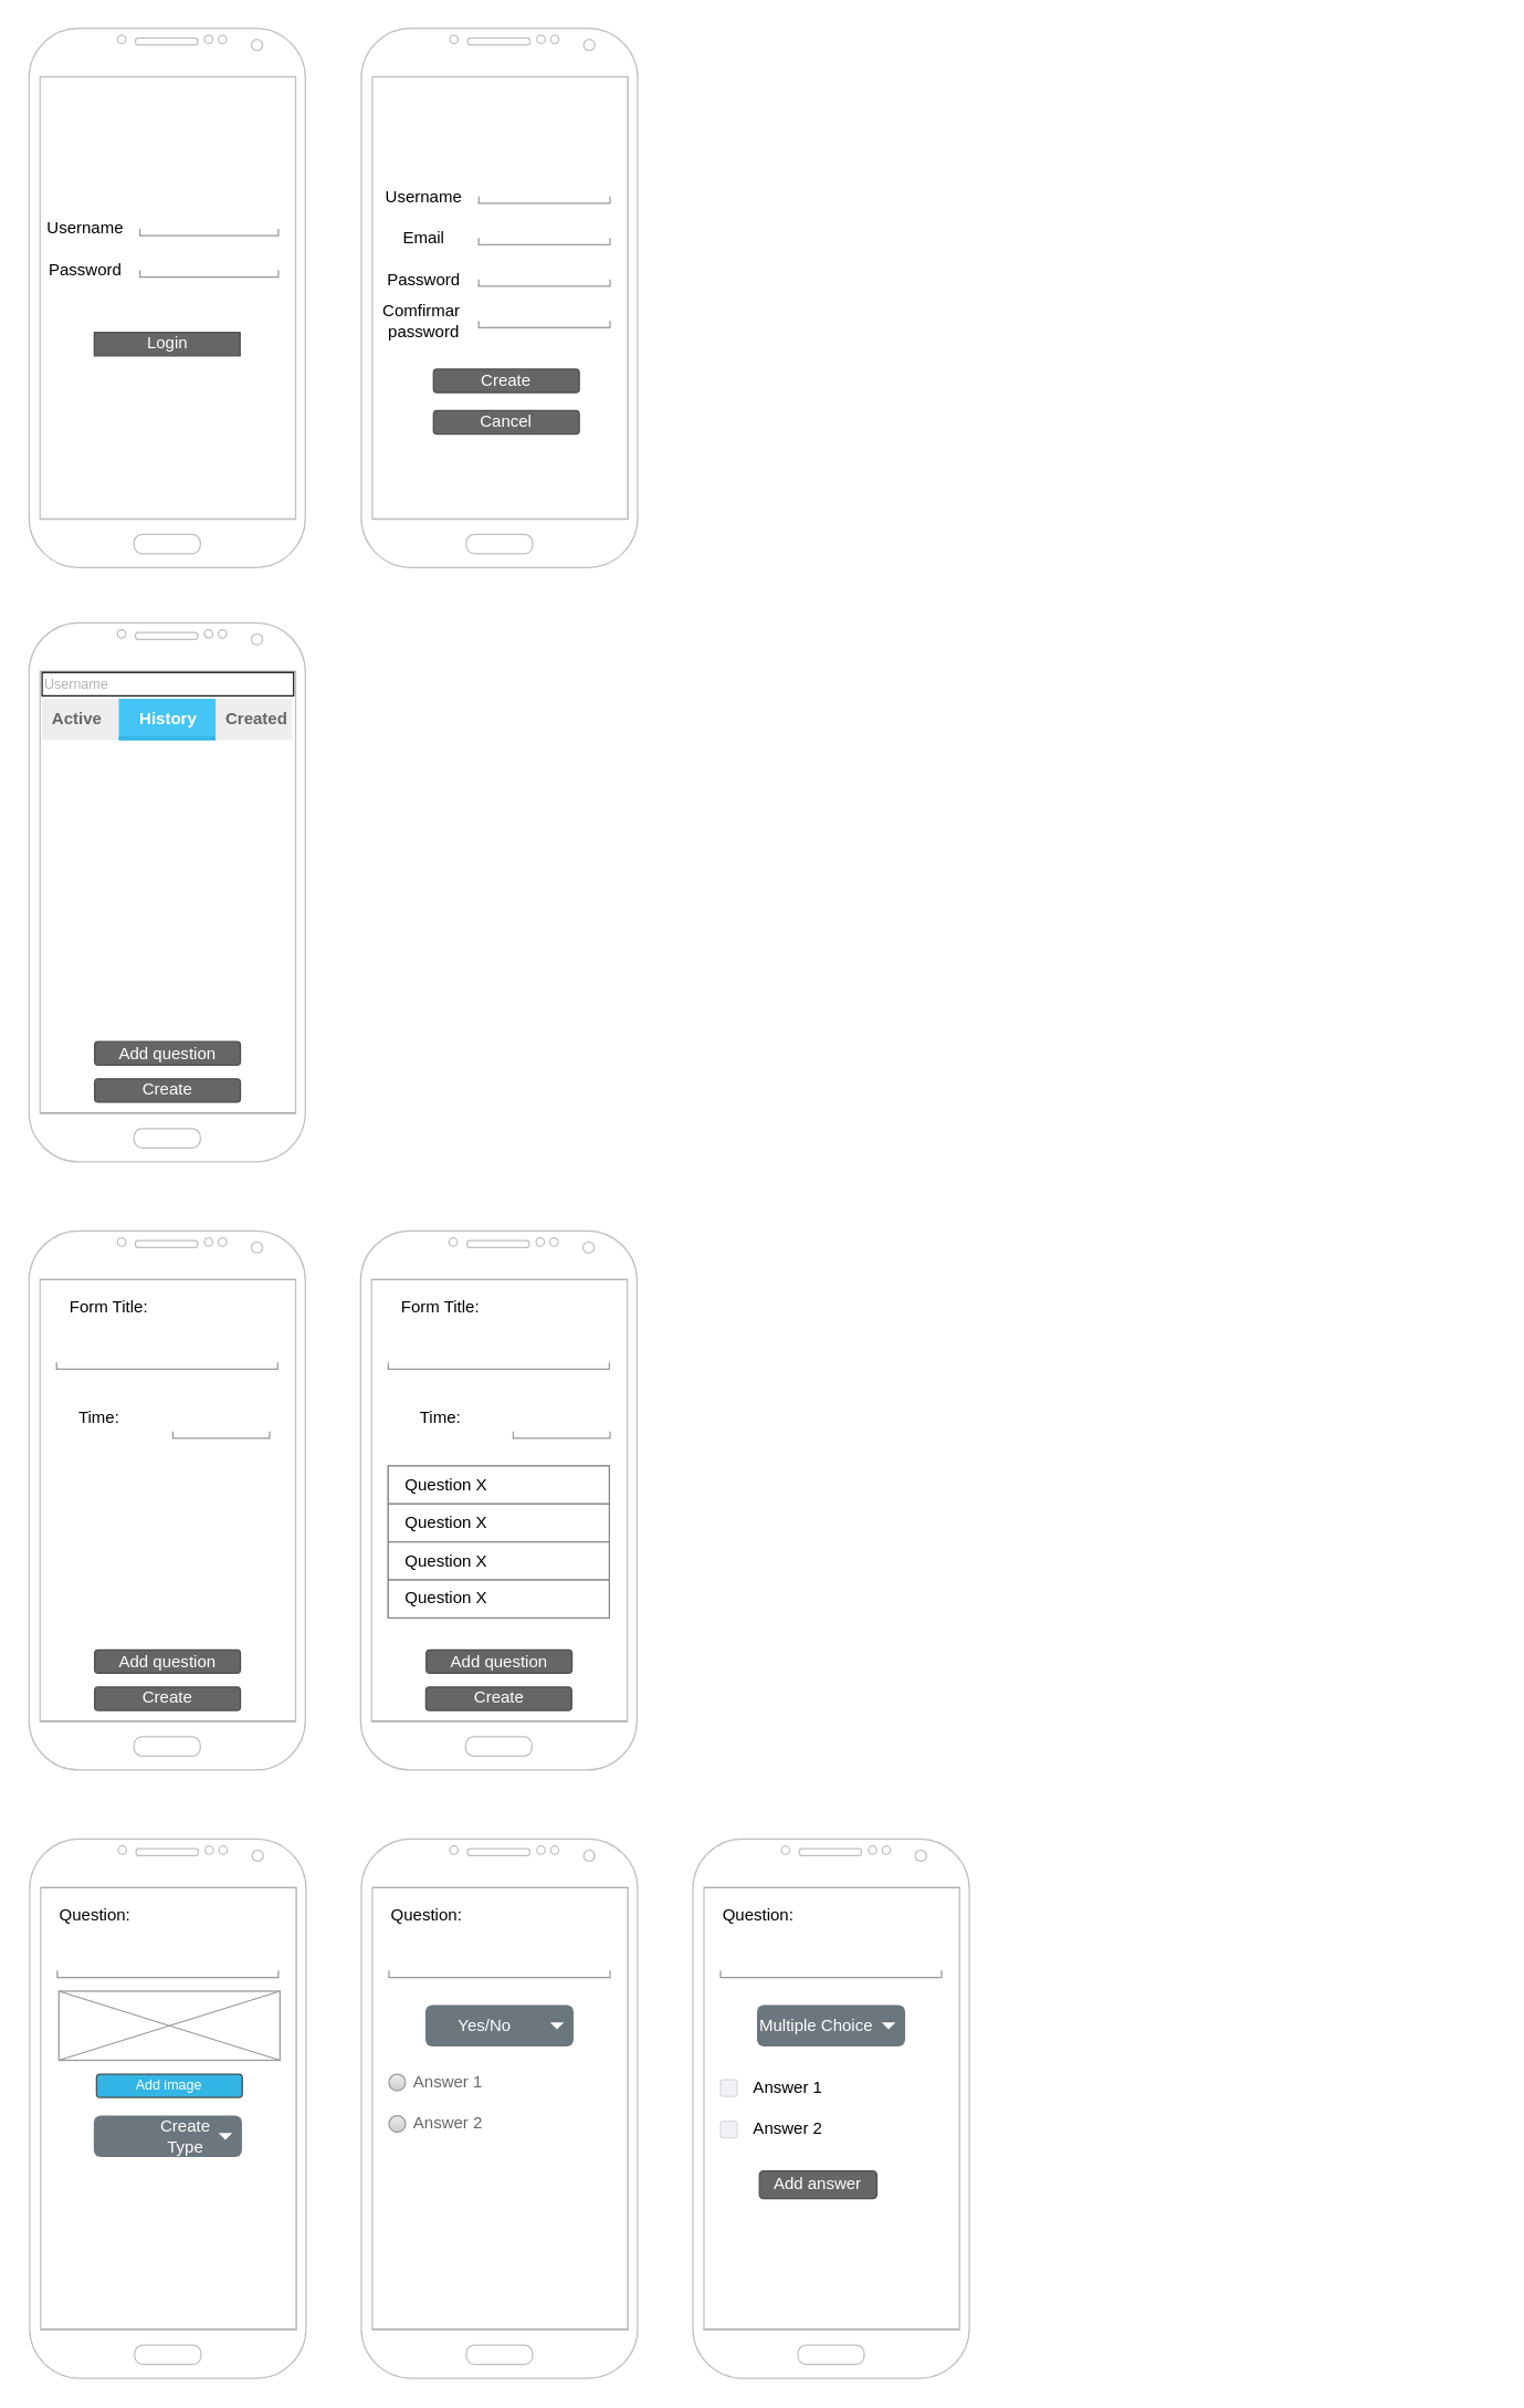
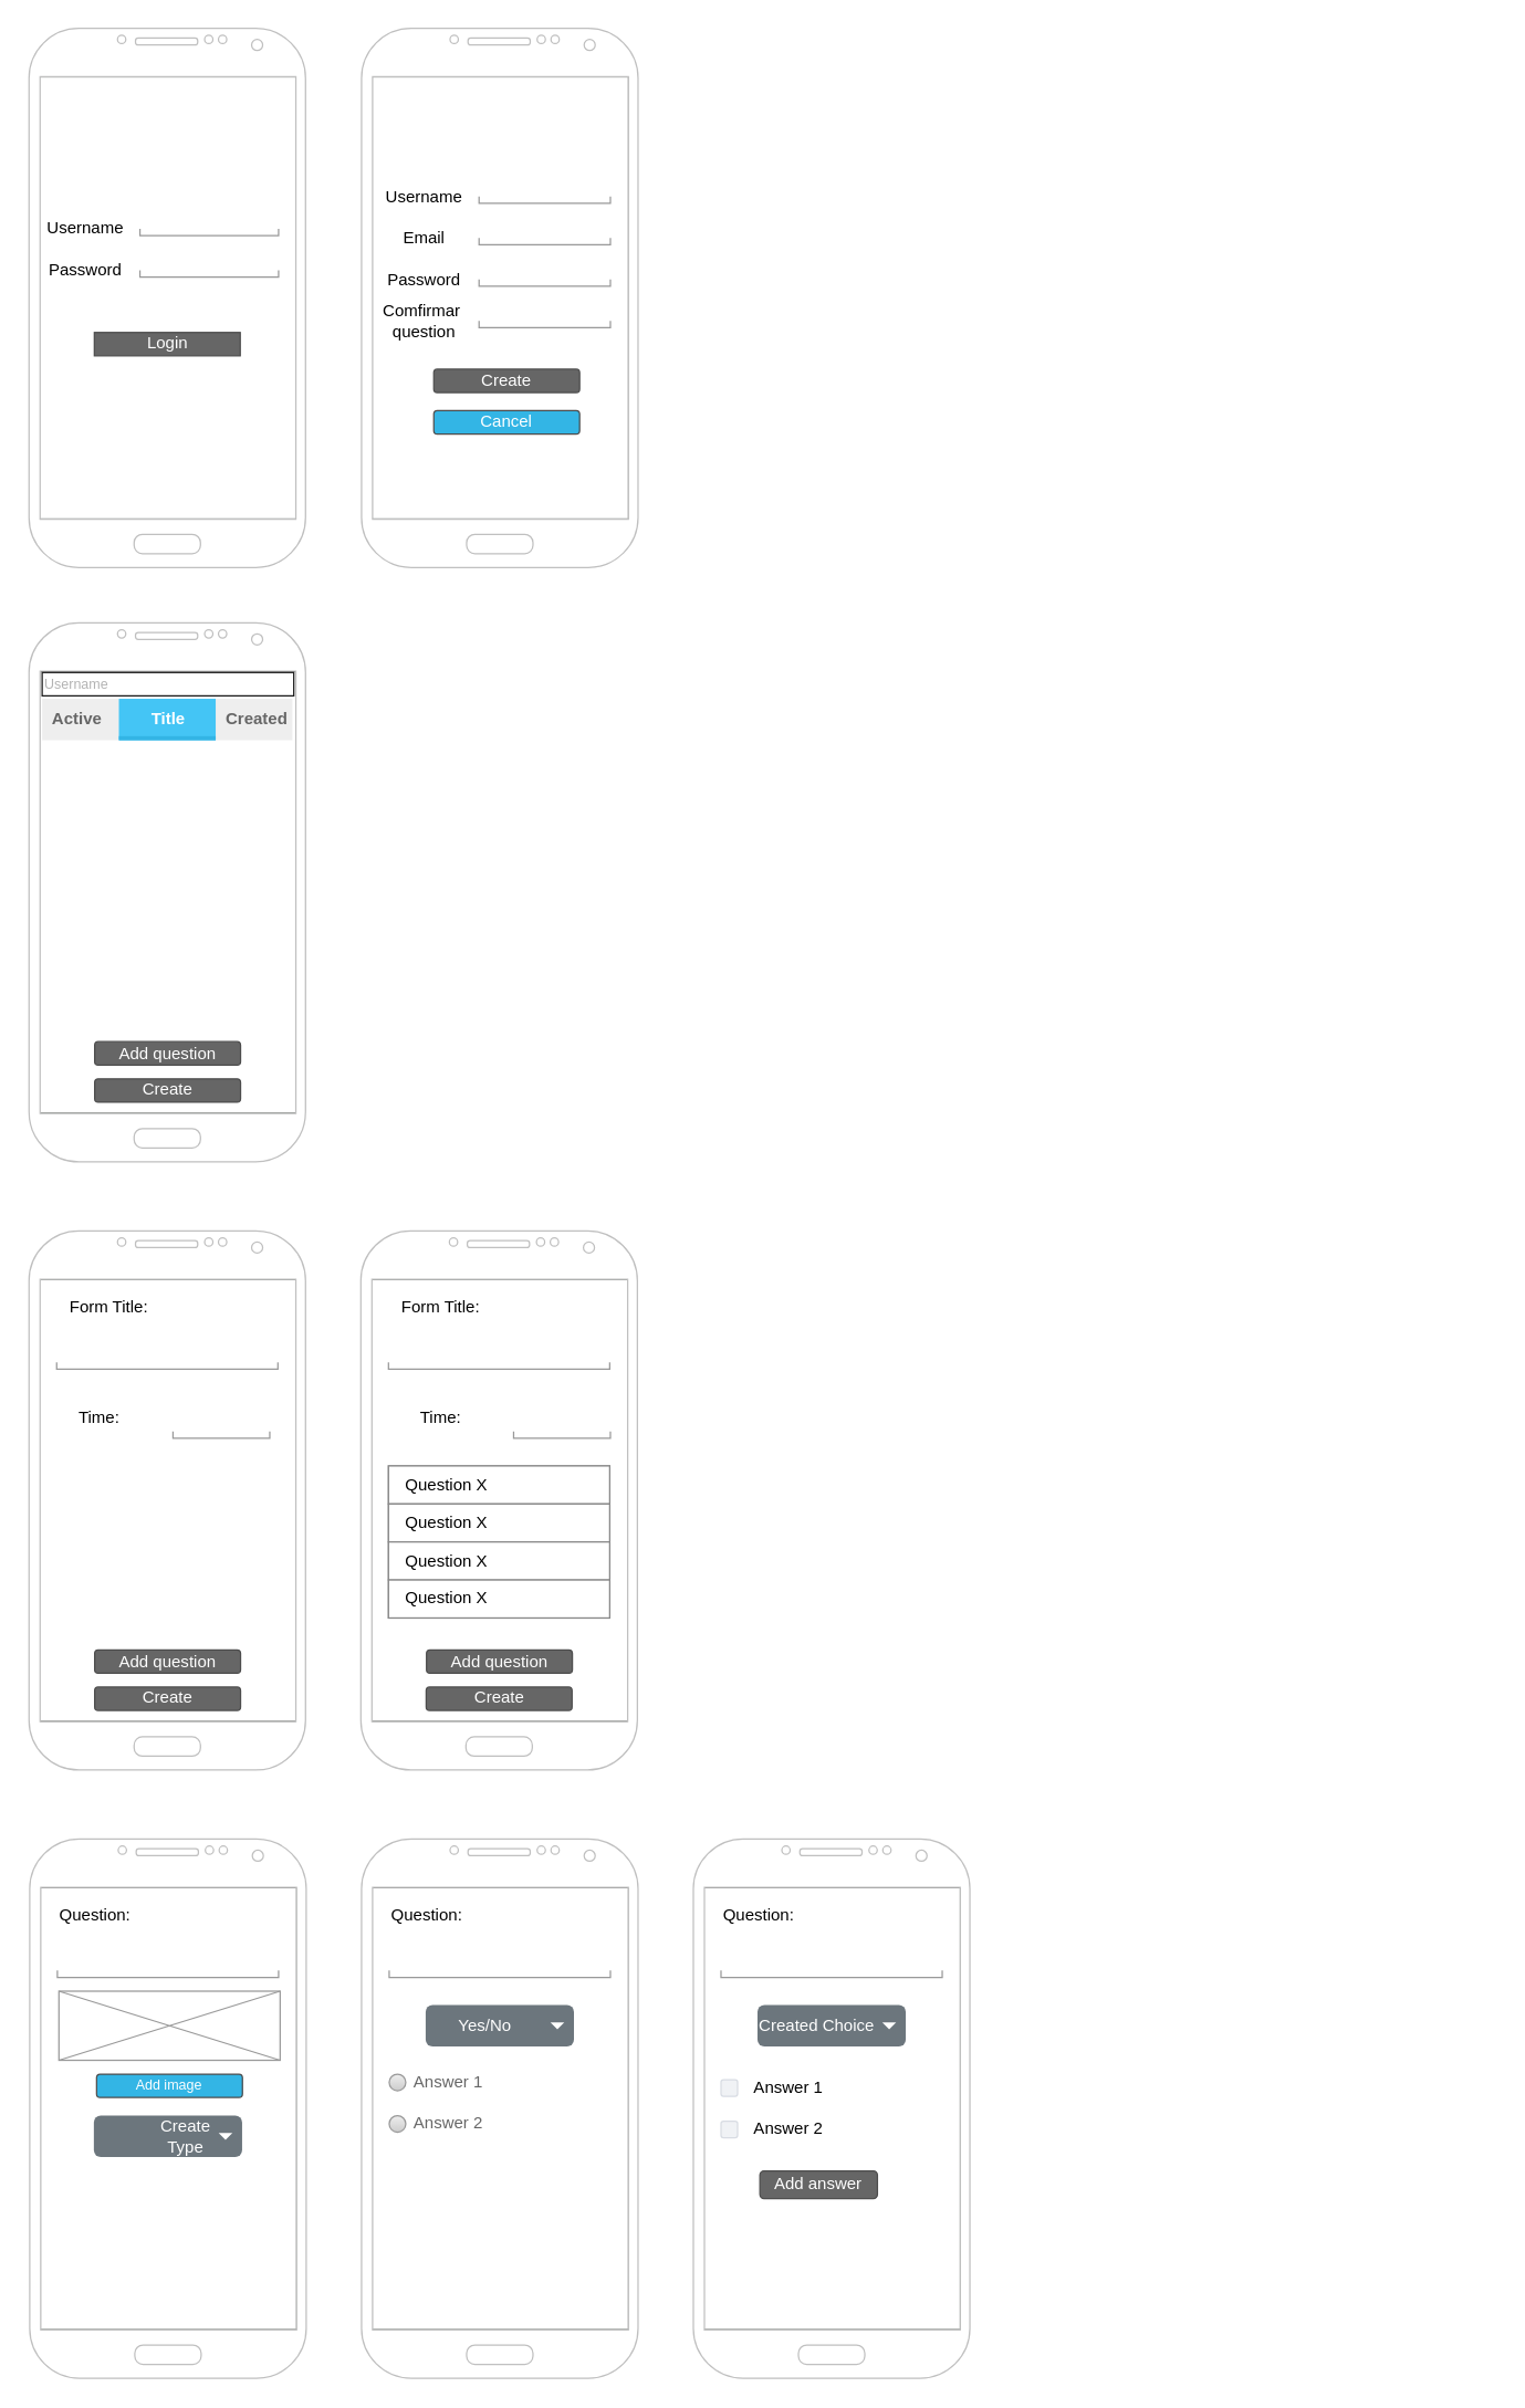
- <mxCell id="30" value="&lt;div&gt;Comfirmar&amp;nbsp;&lt;/div&gt;&lt;div&gt;password&lt;/div&gt;" style="text;html=1;align=center;verticalAlign=middle;resizable=0;points=[];autosize=1;strokeColor=none;fillColor=none;" vertex="1" parent="19"><mxGeometry y="191.56" width="90" height="40" as="geometry" /></mxCell>
+ <mxCell id="30" value="&lt;div&gt;Comfirmar&amp;nbsp;&lt;/div&gt;&lt;div&gt;question&lt;/div&gt;" style="text;html=1;align=center;verticalAlign=middle;resizable=0;points=[];autosize=1;strokeColor=none;fillColor=none;" vertex="1" parent="19"><mxGeometry y="191.56" width="90" height="40" as="geometry" /></mxCell>
- <mxCell id="31" value="Cancel" style="rounded=1;html=1;shadow=0;dashed=0;whiteSpace=wrap;fontSize=12;fillColor=#666666;align=center;strokeColor=#4D4D4D;fontColor=#ffffff;" vertex="1" parent="19"><mxGeometry x="52.25" y="276.56" width="105.5" height="16.88" as="geometry" /></mxCell>
+ <mxCell id="31" value="Cancel" style="rounded=1;html=1;shadow=0;dashed=0;whiteSpace=wrap;fontSize=12;fillColor=#33b5e5;align=center;strokeColor=#4D4D4D;fontColor=#ffffff;" vertex="1" parent="19"><mxGeometry x="52.25" y="276.56" width="105.5" height="16.88" as="geometry" /></mxCell>
- <mxCell id="75" value="History" style="strokeWidth=1;html=1;shadow=0;dashed=0;shape=mxgraph.android.rrect;rSize=0;fontStyle=1;fillColor=#44c5f5;strokeColor=none;fontColor=#ffffff;" vertex="1" parent="73"><mxGeometry x="55.5" width="70" height="30" as="geometry" /></mxCell>
+ <mxCell id="75" value="Title" style="strokeWidth=1;html=1;shadow=0;dashed=0;shape=mxgraph.android.rrect;rSize=0;fontStyle=1;fillColor=#44c5f5;strokeColor=none;fontColor=#ffffff;" vertex="1" parent="73"><mxGeometry x="55.5" width="70" height="30" as="geometry" /></mxCell>
- <mxCell id="44" value="Multiple Choice" style="html=1;shadow=0;dashed=0;shape=mxgraph.bootstrap.rrect;rSize=5;strokeColor=none;strokeWidth=1;fillColor=#6C767D;fontColor=#ffffff;whiteSpace=wrap;align=center;verticalAlign=middle;fontStyle=0;fontSize=12;spacingRight=20;" vertex="1" parent="41"><mxGeometry x="46.38" y="120" width="107.25" height="30" as="geometry" /></mxCell>
+ <mxCell id="44" value="Created Choice" style="html=1;shadow=0;dashed=0;shape=mxgraph.bootstrap.rrect;rSize=5;strokeColor=none;strokeWidth=1;fillColor=#6C767D;fontColor=#ffffff;whiteSpace=wrap;align=center;verticalAlign=middle;fontStyle=0;fontSize=12;spacingRight=20;" vertex="1" parent="41"><mxGeometry x="46.38" y="120" width="107.25" height="30" as="geometry" /></mxCell>
